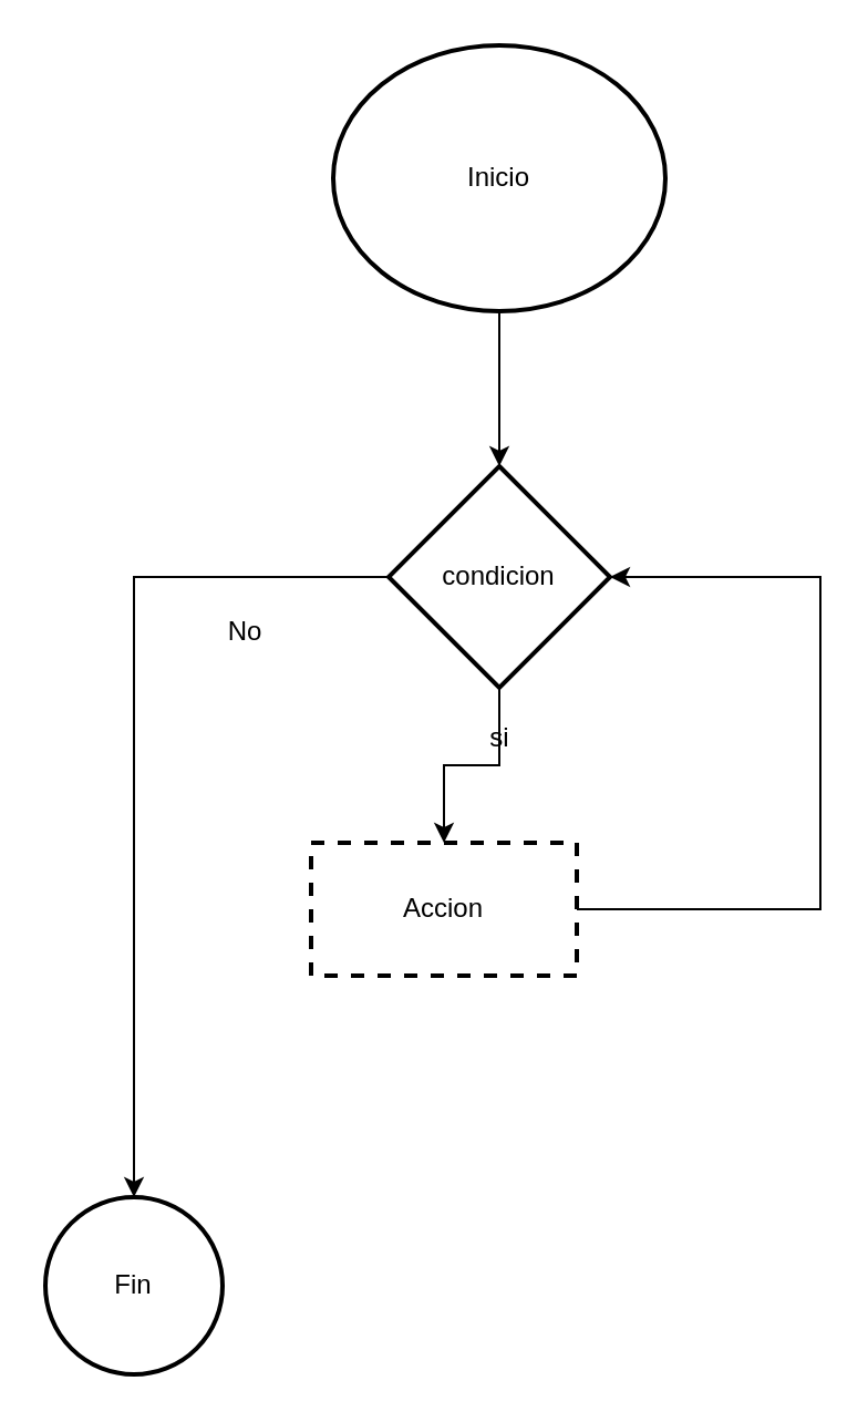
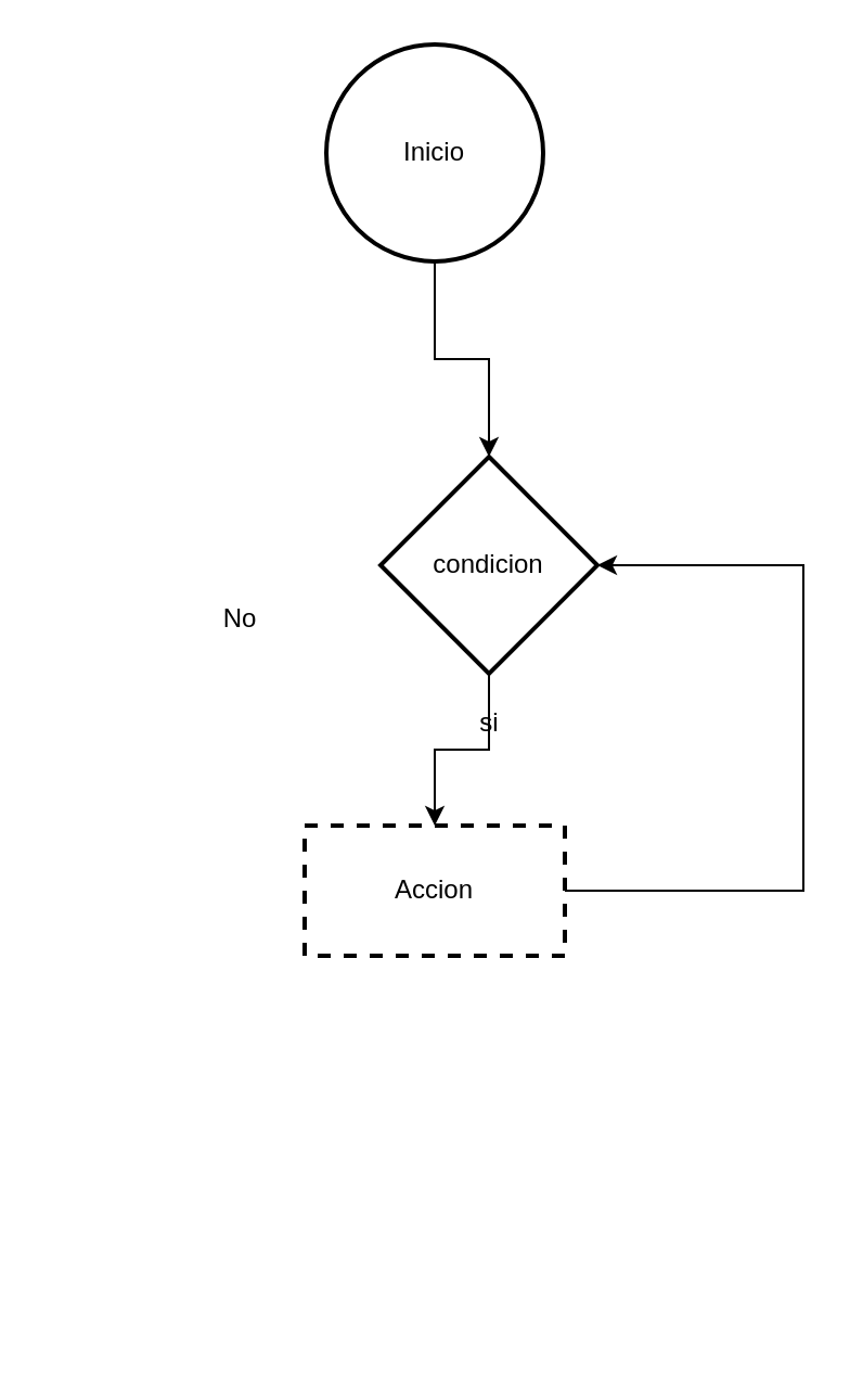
- <mxCell id="2" value="Inicio" style="strokeWidth=2;html=1;shape=mxgraph.flowchart.start_2;whiteSpace=wrap;" vertex="1" parent="1"><mxGeometry x="150" y="20" width="150" height="120" as="geometry" /></mxCell>
+ <mxCell id="2" value="Inicio" style="strokeWidth=2;html=1;shape=mxgraph.flowchart.start_2;whiteSpace=wrap;" vertex="1" parent="1"><mxGeometry x="150" y="20" width="100" height="100" as="geometry" /></mxCell>
- <mxCell id="4" value="" style="edgeStyle=orthogonalEdgeStyle;rounded=0;orthogonalLoop=1;jettySize=auto;html=1;" edge="1" parent="1" source="5" target="10"><mxGeometry relative="1" as="geometry" /></mxCell>
- <mxCell id="10" value="Fin" style="ellipse;whiteSpace=wrap;html=1;strokeWidth=2;" vertex="1" parent="1"><mxGeometry x="20" y="540" width="80" height="80" as="geometry" /></mxCell>
